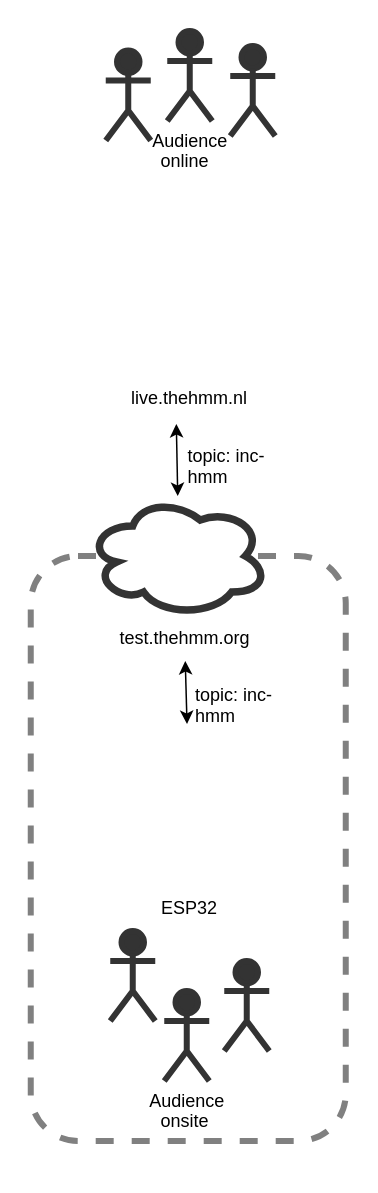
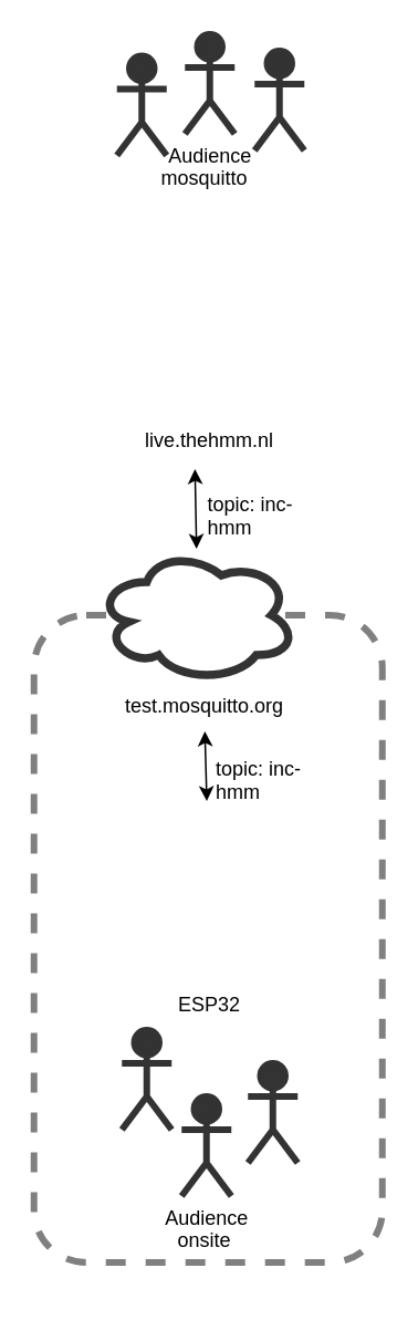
- <mxCell id="19" value="&lt;div align=&quot;center&quot;&gt;online&lt;/div&gt;" style="text;whiteSpace=wrap;html=1;align=center;" vertex="1" parent="1"><mxGeometry x="83" y="93" width="80" height="40" as="geometry" /></mxCell>
+ <mxCell id="19" value="&lt;div align=&quot;center&quot;&gt;mosquitto&lt;/div&gt;" style="text;whiteSpace=wrap;html=1;align=center;" vertex="1" parent="1"><mxGeometry x="83" y="93" width="80" height="40" as="geometry" /></mxCell>
- <mxCell id="5" value="test.thehmm.org" style="text;html=1;strokeColor=none;fillColor=none;align=center;verticalAlign=middle;whiteSpace=wrap;rounded=0;" vertex="1" parent="1"><mxGeometry x="53" y="410" width="140" height="30" as="geometry" /></mxCell>
+ <mxCell id="5" value="test.mosquitto.org" style="text;html=1;strokeColor=none;fillColor=none;align=center;verticalAlign=middle;whiteSpace=wrap;rounded=0;" vertex="1" parent="1"><mxGeometry x="53" y="410" width="140" height="30" as="geometry" /></mxCell>
